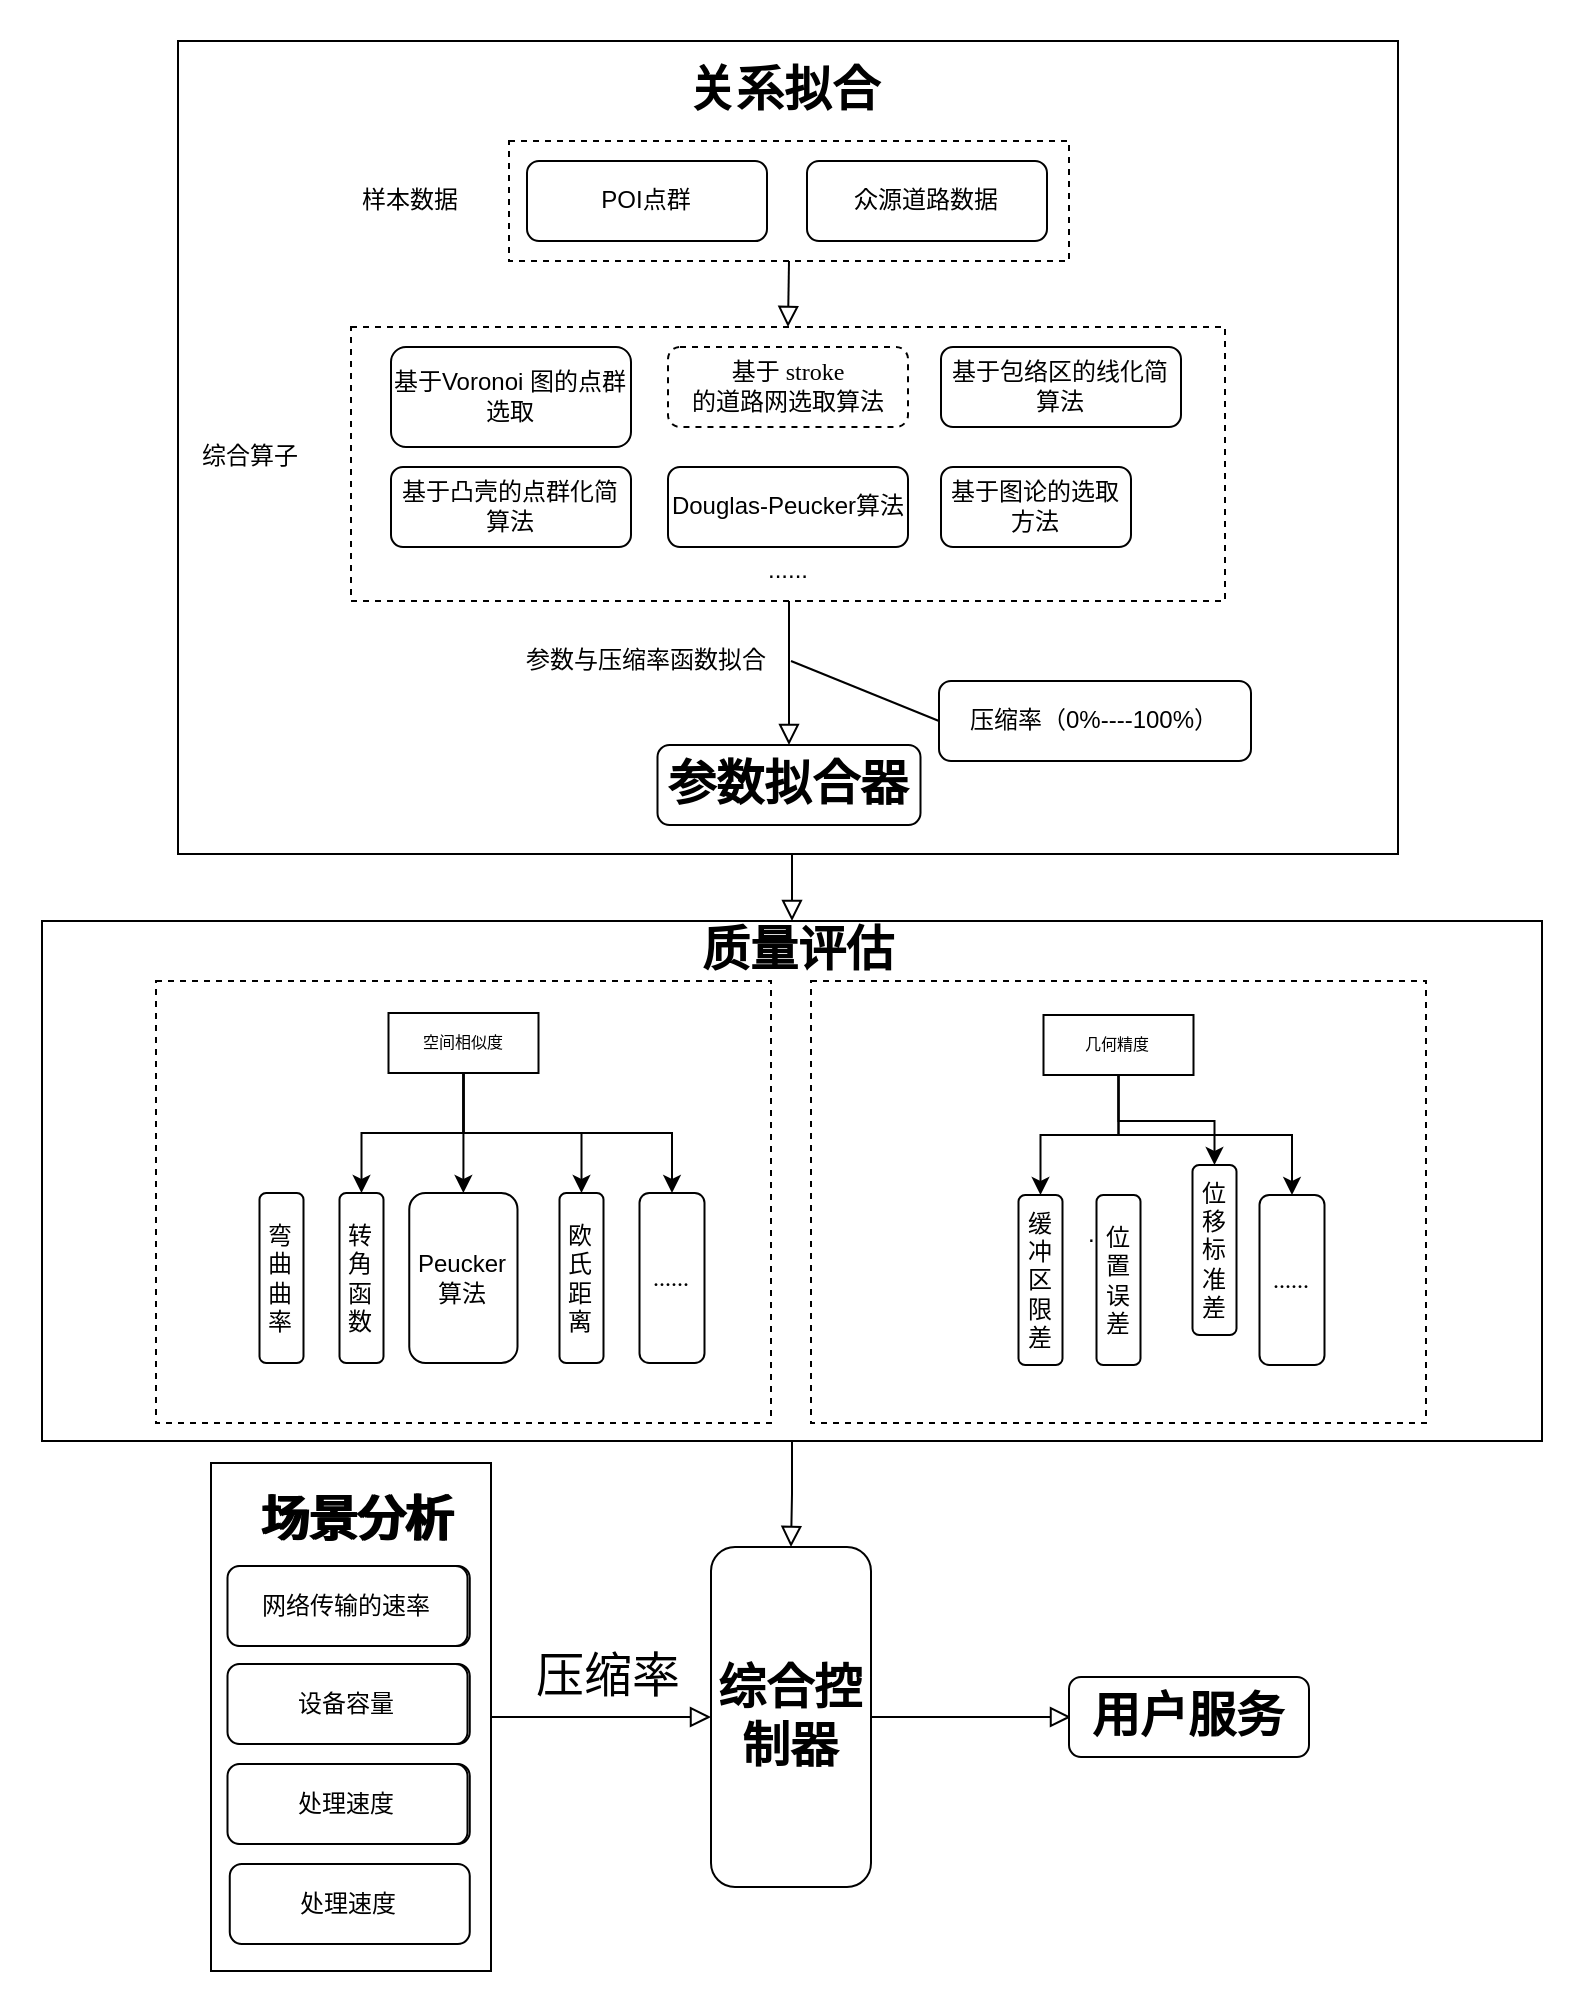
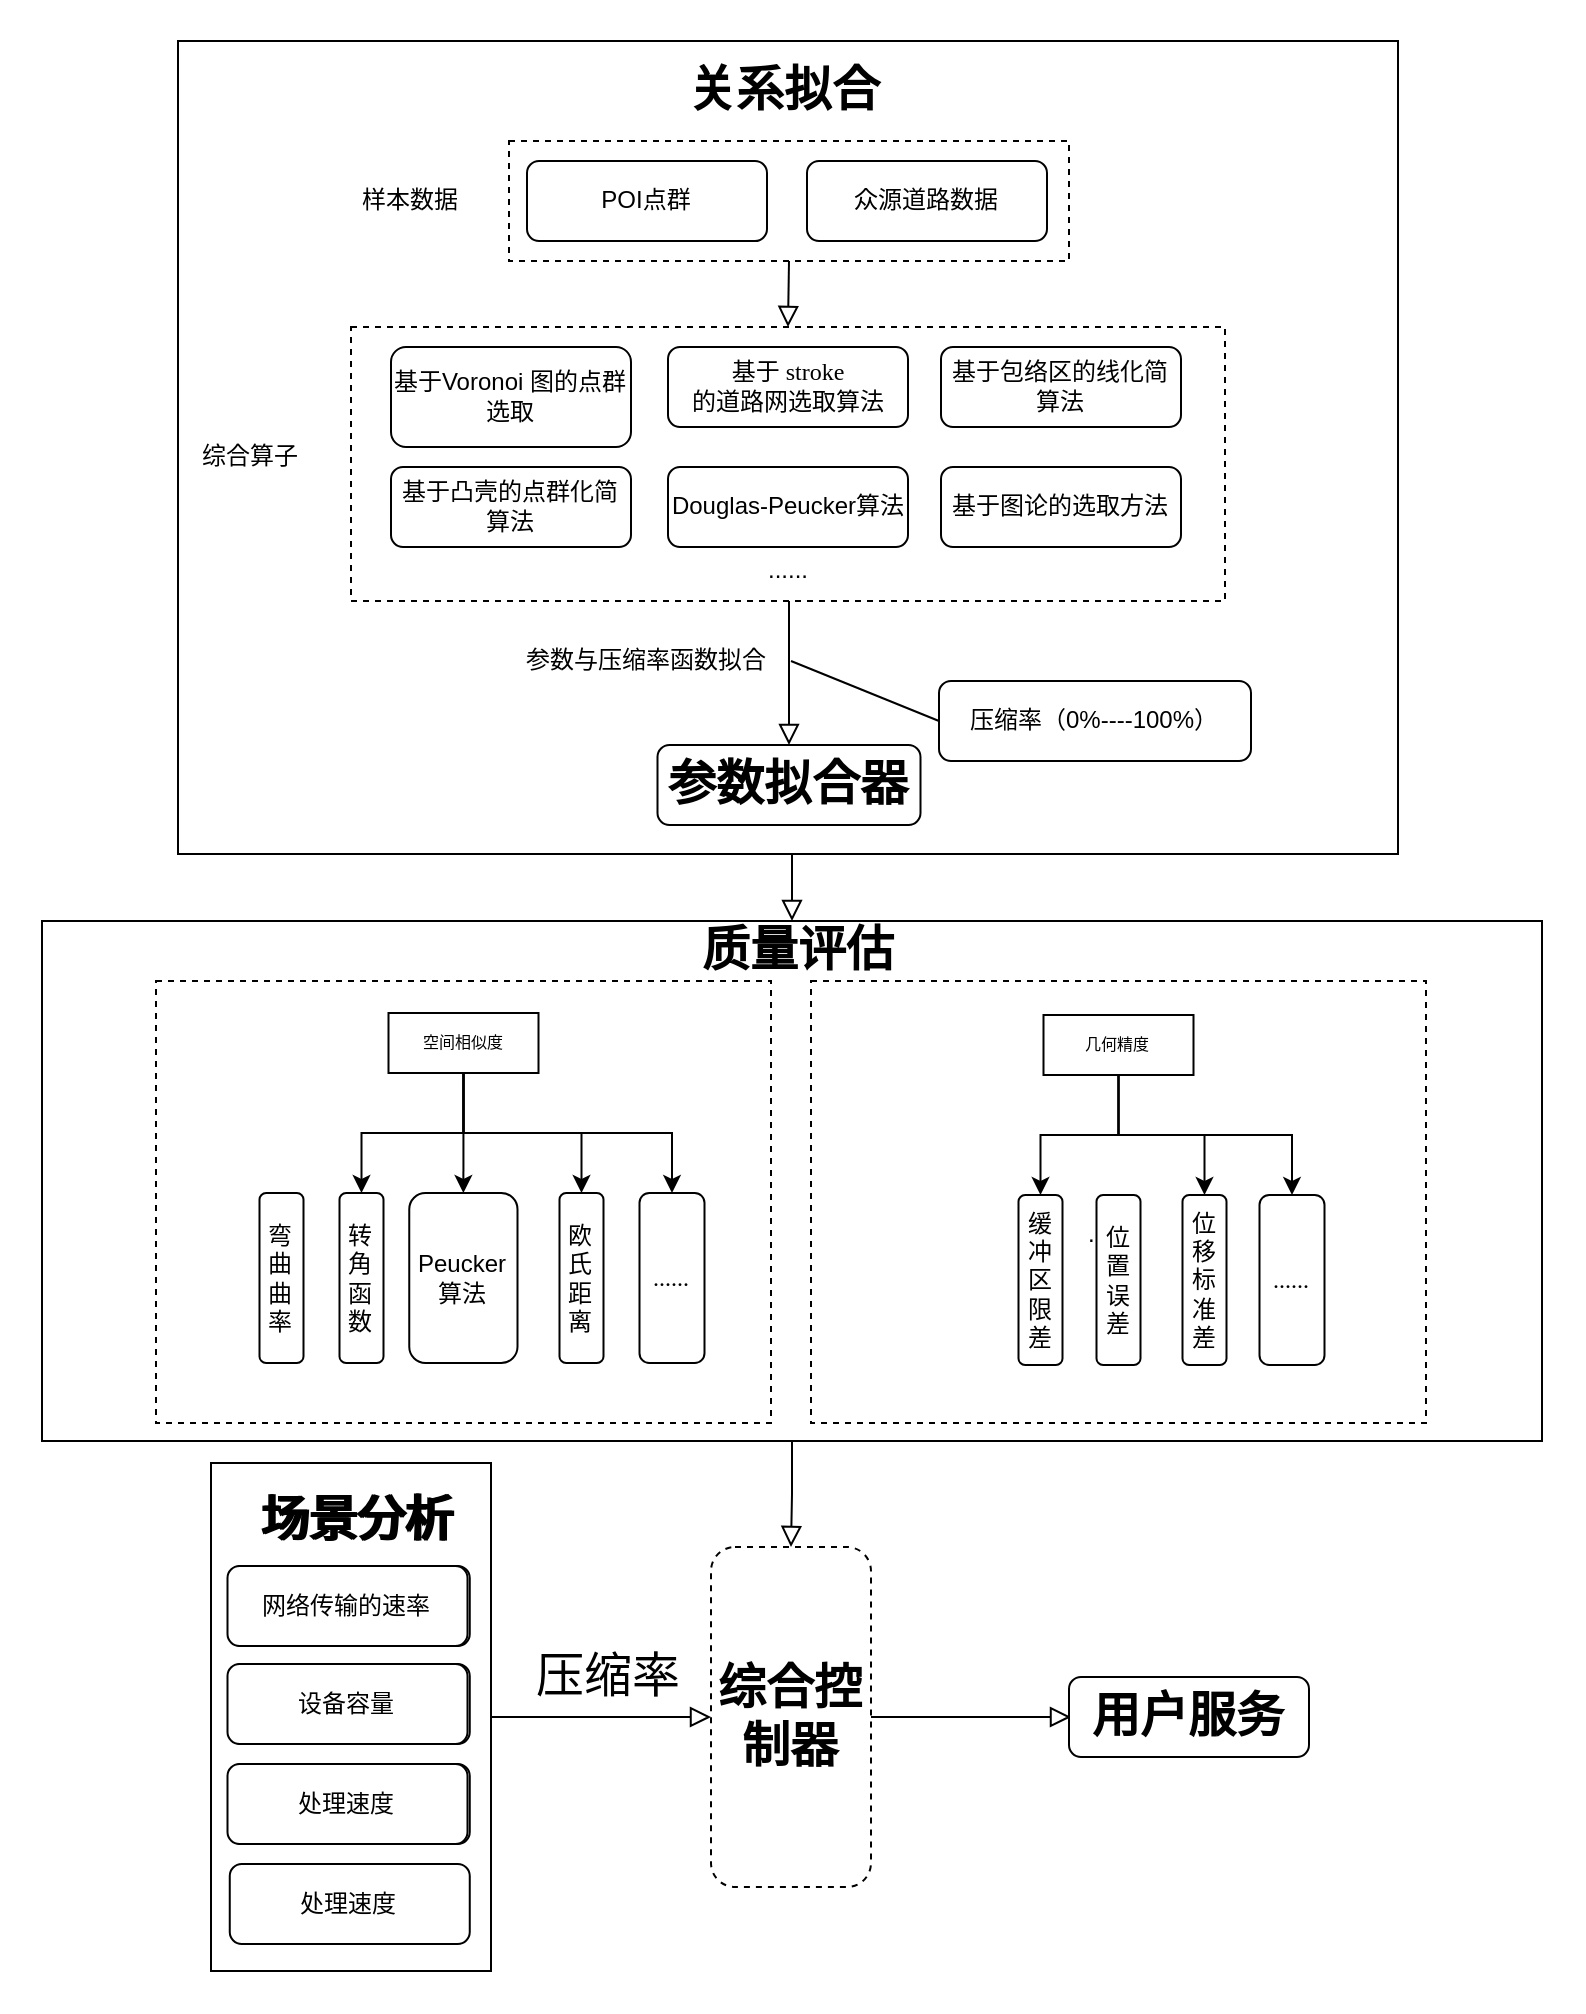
- <mxCell id="18" value="&lt;font style=&quot;font-size: 12px;&quot;&gt;&lt;span style=&quot;font-family: 等线;&quot;&gt;基于&lt;/span&gt;&lt;span style=&quot;font-family: 微软雅黑;&quot;&gt; &lt;/span&gt;&lt;span style=&quot;font-family: 微软雅黑;&quot;&gt;stroke&lt;br/&gt;&lt;/span&gt;&lt;span style=&quot;font-family: 等线;&quot;&gt;的道路网选取&lt;/span&gt;&lt;span style=&quot;font-family: 等线;&quot;&gt;算法&lt;/span&gt;&lt;/font&gt;" style="rounded=1;whiteSpace=wrap;html=1;fontSize=12;glass=0;strokeWidth=1;shadow=0;dashed=1;" vertex="1" parent="1"><mxGeometry x="333.5" y="173" width="120" height="40" as="geometry" /></mxCell>
+ <mxCell id="18" value="&lt;font style=&quot;font-size: 12px;&quot;&gt;&lt;span style=&quot;font-family: 等线;&quot;&gt;基于&lt;/span&gt;&lt;span style=&quot;font-family: 微软雅黑;&quot;&gt; &lt;/span&gt;&lt;span style=&quot;font-family: 微软雅黑;&quot;&gt;stroke&lt;br/&gt;&lt;/span&gt;&lt;span style=&quot;font-family: 等线;&quot;&gt;的道路网选取&lt;/span&gt;&lt;span style=&quot;font-family: 等线;&quot;&gt;算法&lt;/span&gt;&lt;/font&gt;" style="rounded=1;whiteSpace=wrap;html=1;fontSize=12;glass=0;strokeWidth=1;shadow=0;" vertex="1" parent="1"><mxGeometry x="333.5" y="173" width="120" height="40" as="geometry" /></mxCell>
- <mxCell id="13" value="基于图论的选取方法" style="rounded=1;whiteSpace=wrap;html=1;fontSize=12;glass=0;strokeWidth=1;shadow=0;" parent="1" vertex="1"><mxGeometry x="470" y="233" width="95" height="40" as="geometry" /></mxCell>
+ <mxCell id="13" value="基于图论的选取方法" style="rounded=1;whiteSpace=wrap;html=1;fontSize=12;glass=0;strokeWidth=1;shadow=0;" parent="1" vertex="1"><mxGeometry x="470" y="233" width="120" height="40" as="geometry" /></mxCell>
- <mxCell id="47" value="&lt;span style=&quot;font-family: 微软雅黑;&quot;&gt;位移标准差&lt;/span&gt;" style="rounded=1;whiteSpace=wrap;html=1;fontSize=12;glass=0;strokeWidth=1;shadow=0;" vertex="1" parent="1"><mxGeometry x="595.75" y="582" width="22" height="85" as="geometry" /></mxCell>
+ <mxCell id="47" value="&lt;span style=&quot;font-family: 微软雅黑;&quot;&gt;位移标准差&lt;/span&gt;" style="rounded=1;whiteSpace=wrap;html=1;fontSize=12;glass=0;strokeWidth=1;shadow=0;" vertex="1" parent="1"><mxGeometry x="590.75" y="597" width="22" height="85" as="geometry" /></mxCell>
- <mxCell id="12" value="&lt;span style=&quot;font-family: &amp;quot;Times New Roman&amp;quot;; font-size: 24px; font-weight: 700;&quot;&gt;综合控制器&lt;/span&gt;" style="rounded=1;whiteSpace=wrap;html=1;fontSize=12;glass=0;strokeWidth=1;shadow=0;" parent="1" vertex="1"><mxGeometry x="355" y="773" width="80" height="170" as="geometry" /></mxCell>
+ <mxCell id="12" value="&lt;span style=&quot;font-family: &amp;quot;Times New Roman&amp;quot;; font-size: 24px; font-weight: 700;&quot;&gt;综合控制器&lt;/span&gt;" style="rounded=1;whiteSpace=wrap;html=1;fontSize=12;glass=0;strokeWidth=1;shadow=0;dashed=1;" parent="1" vertex="1"><mxGeometry x="355" y="773" width="80" height="170" as="geometry" /></mxCell>
